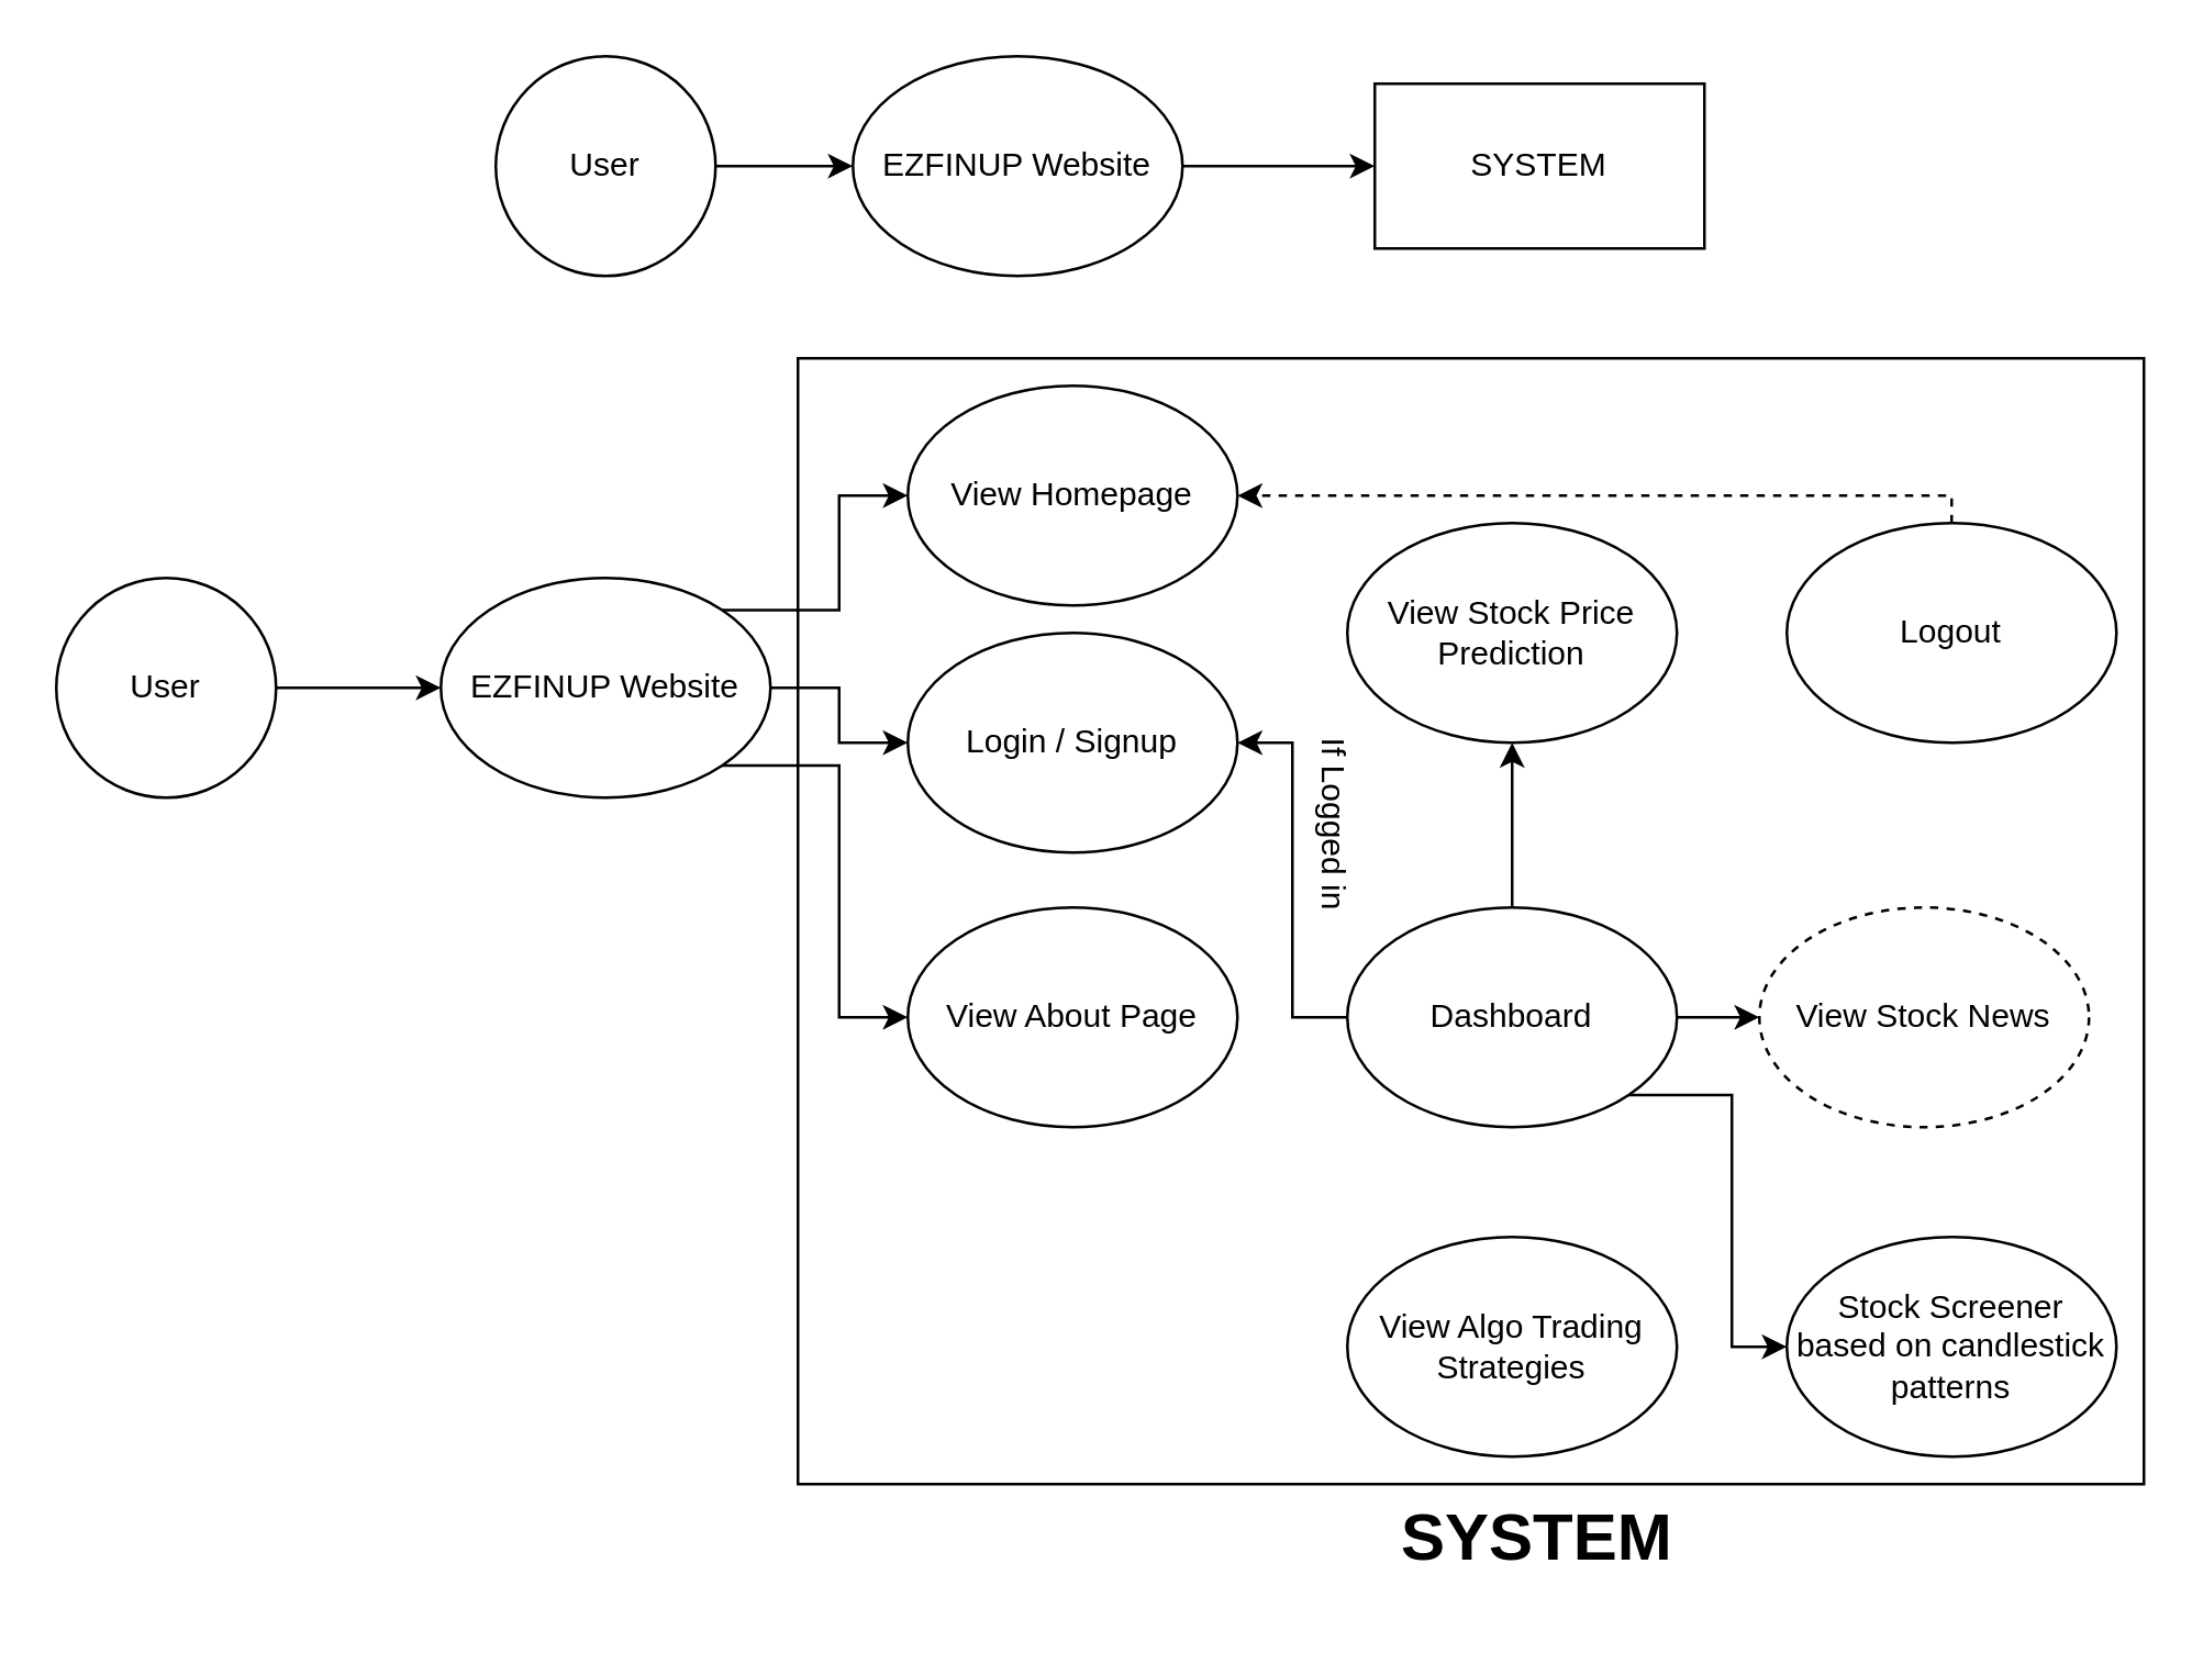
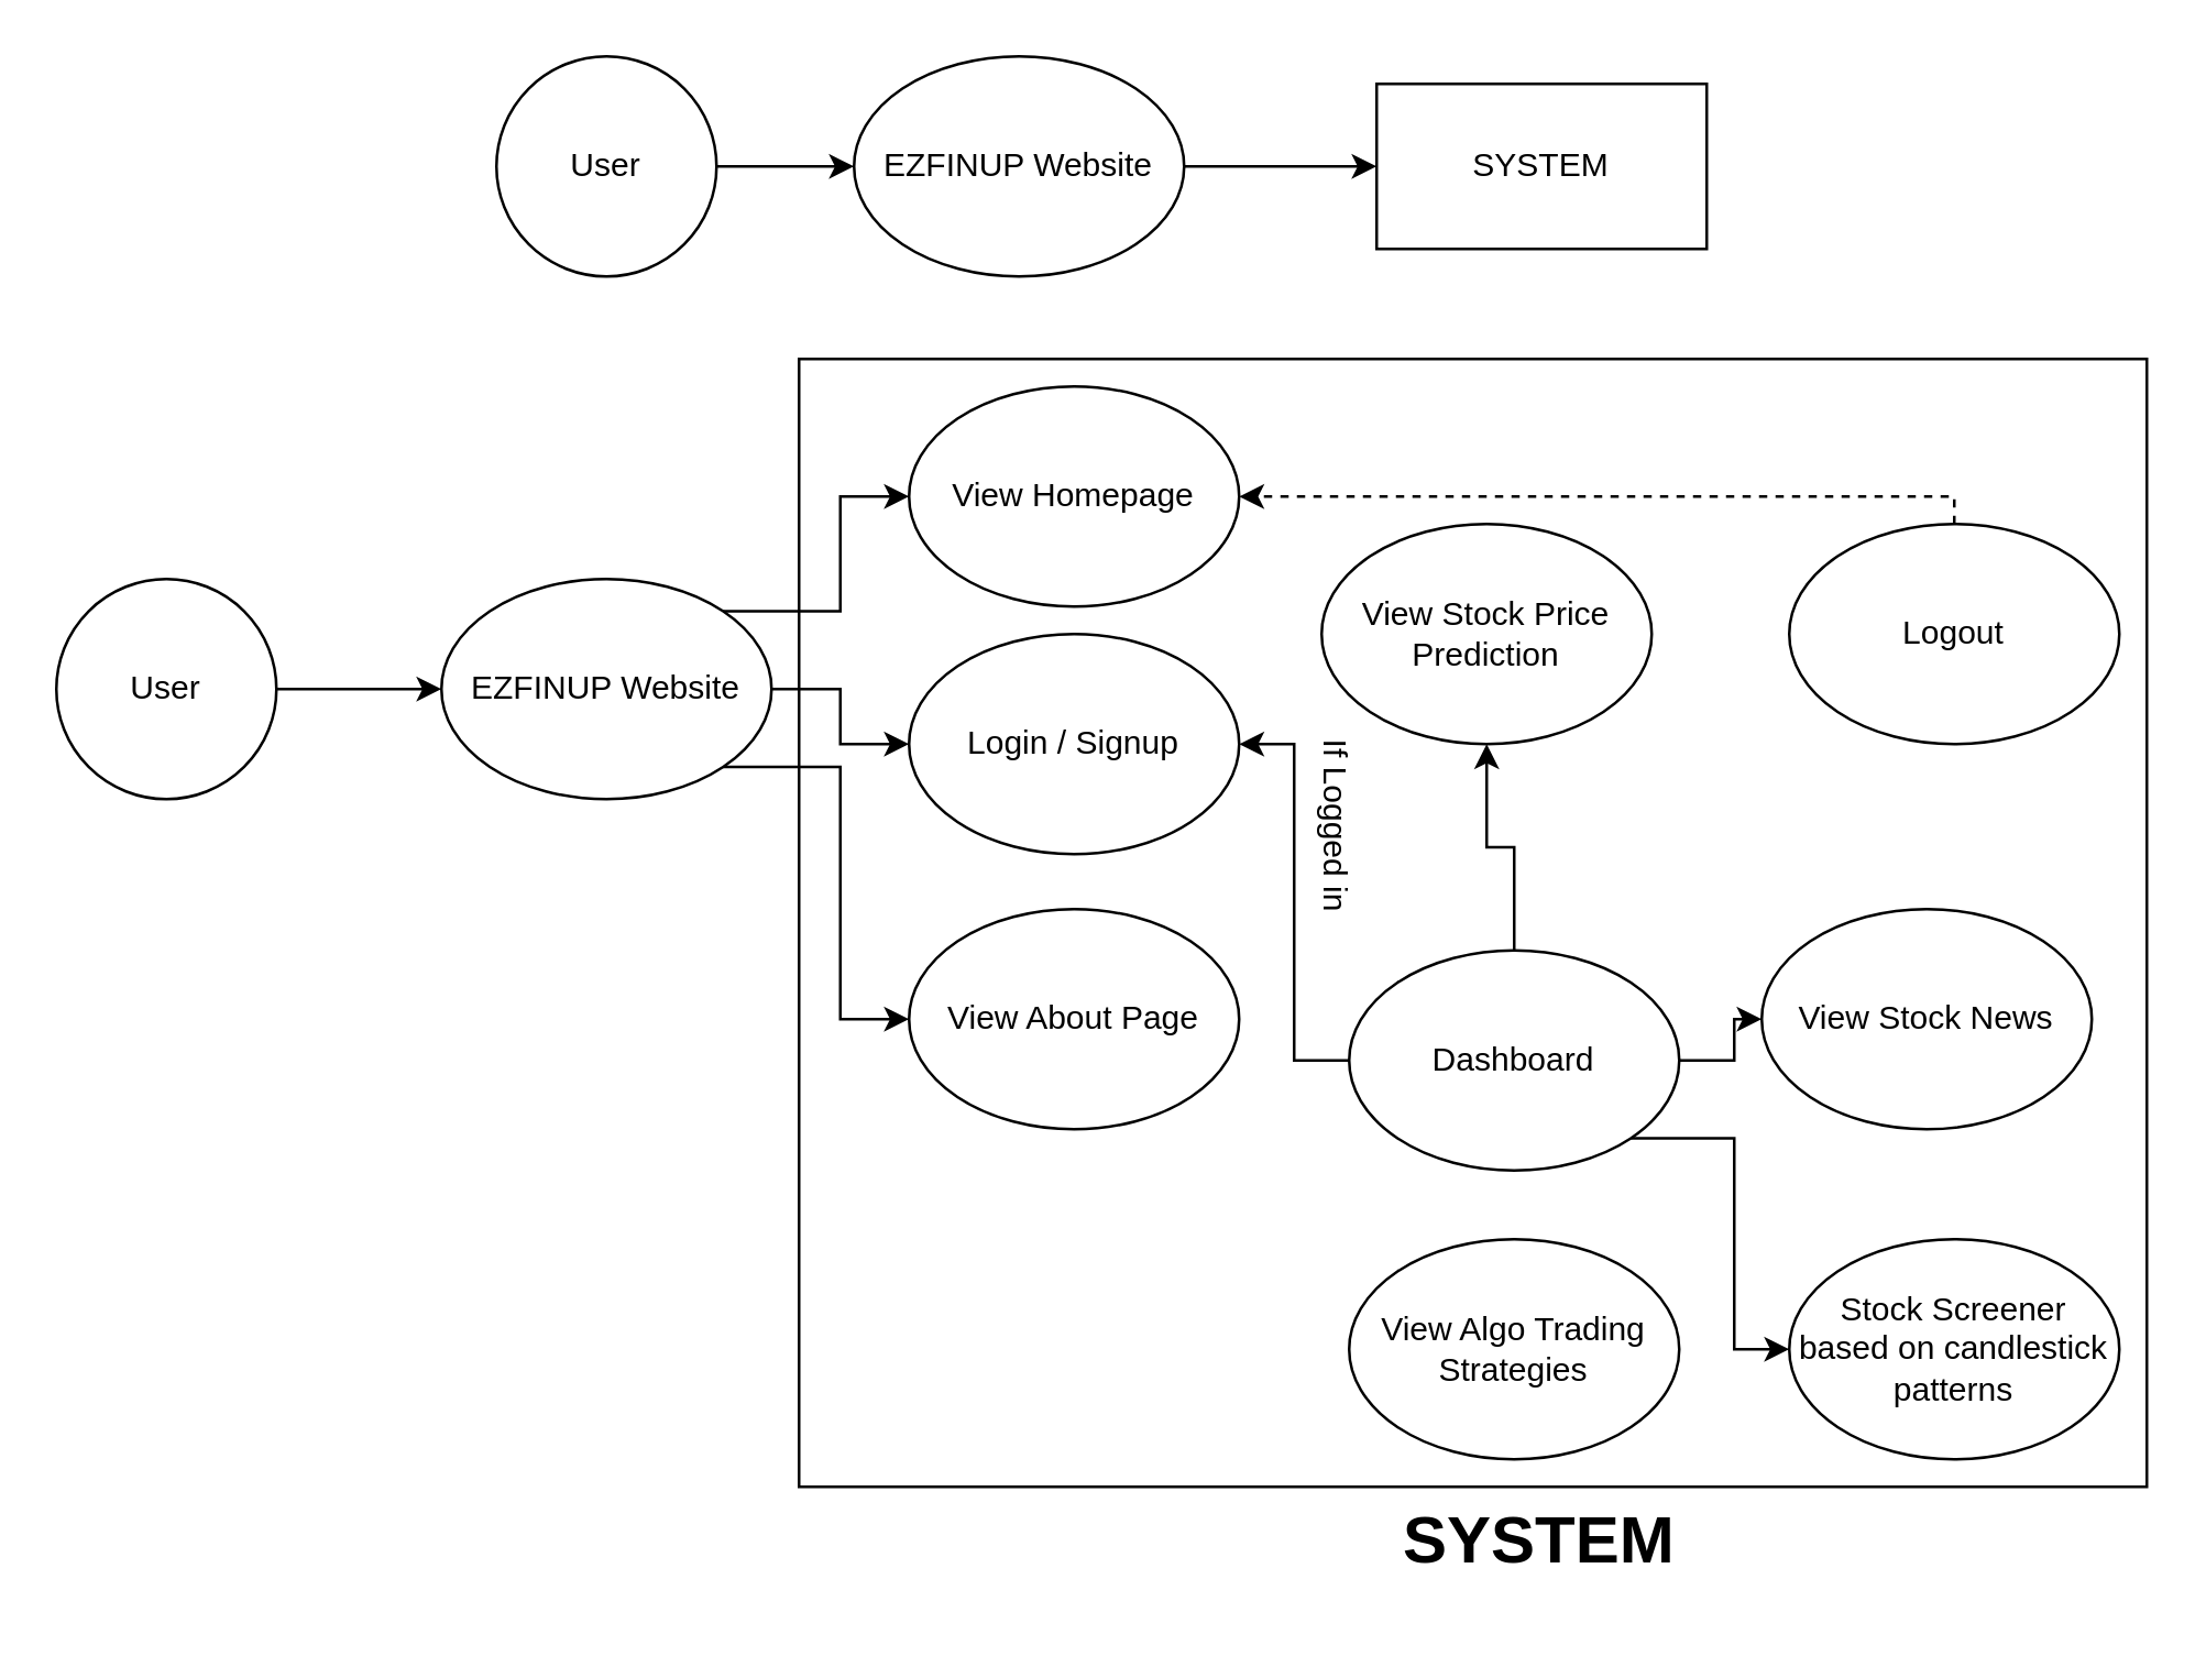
- <mxCell id="16" value="View Stock Price Prediction" style="ellipse;whiteSpace=wrap;html=1;" parent="1" vertex="1"><mxGeometry x="490" y="190" width="120" height="80" as="geometry" /></mxCell>
+ <mxCell id="16" value="View Stock Price Prediction" style="ellipse;whiteSpace=wrap;html=1;" parent="1" vertex="1"><mxGeometry x="480" y="190" width="120" height="80" as="geometry" /></mxCell>
- <mxCell id="14" value="Dashboard" style="ellipse;whiteSpace=wrap;html=1;" parent="1" vertex="1"><mxGeometry x="490" y="330" width="120" height="80" as="geometry" /></mxCell>
+ <mxCell id="14" value="Dashboard" style="ellipse;whiteSpace=wrap;html=1;" parent="1" vertex="1"><mxGeometry x="490" y="345" width="120" height="80" as="geometry" /></mxCell>
- <mxCell id="18" value="View Stock News" style="ellipse;whiteSpace=wrap;html=1;dashed=1;" parent="1" vertex="1"><mxGeometry x="640" y="330" width="120" height="80" as="geometry" /></mxCell>
+ <mxCell id="18" value="View Stock News" style="ellipse;whiteSpace=wrap;html=1;" parent="1" vertex="1"><mxGeometry x="640" y="330" width="120" height="80" as="geometry" /></mxCell>
